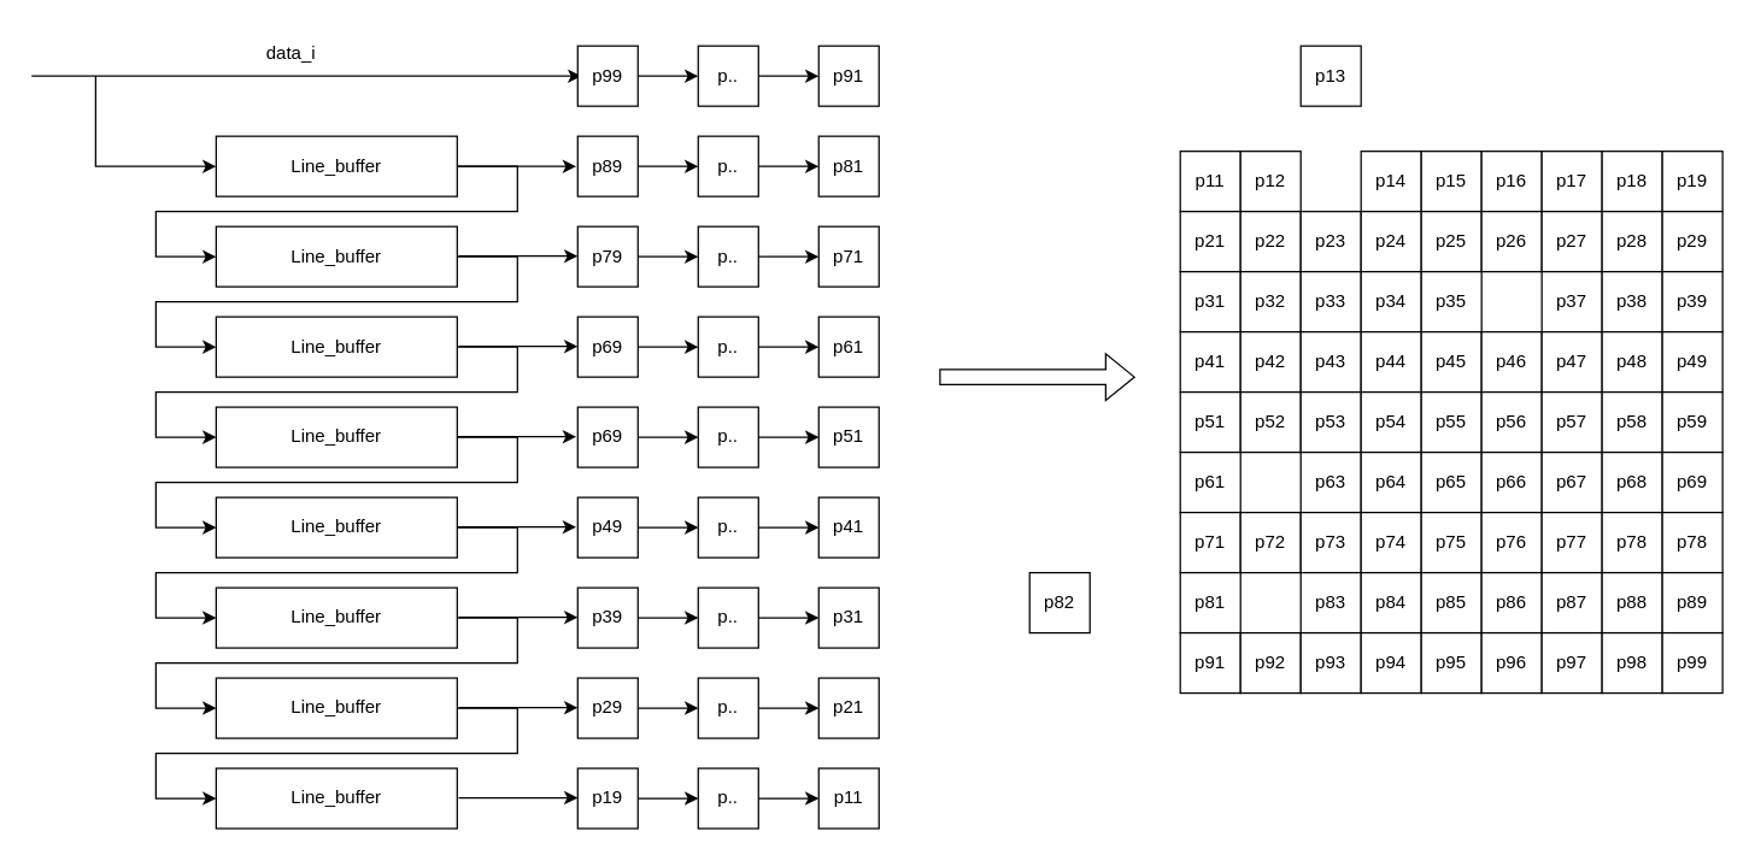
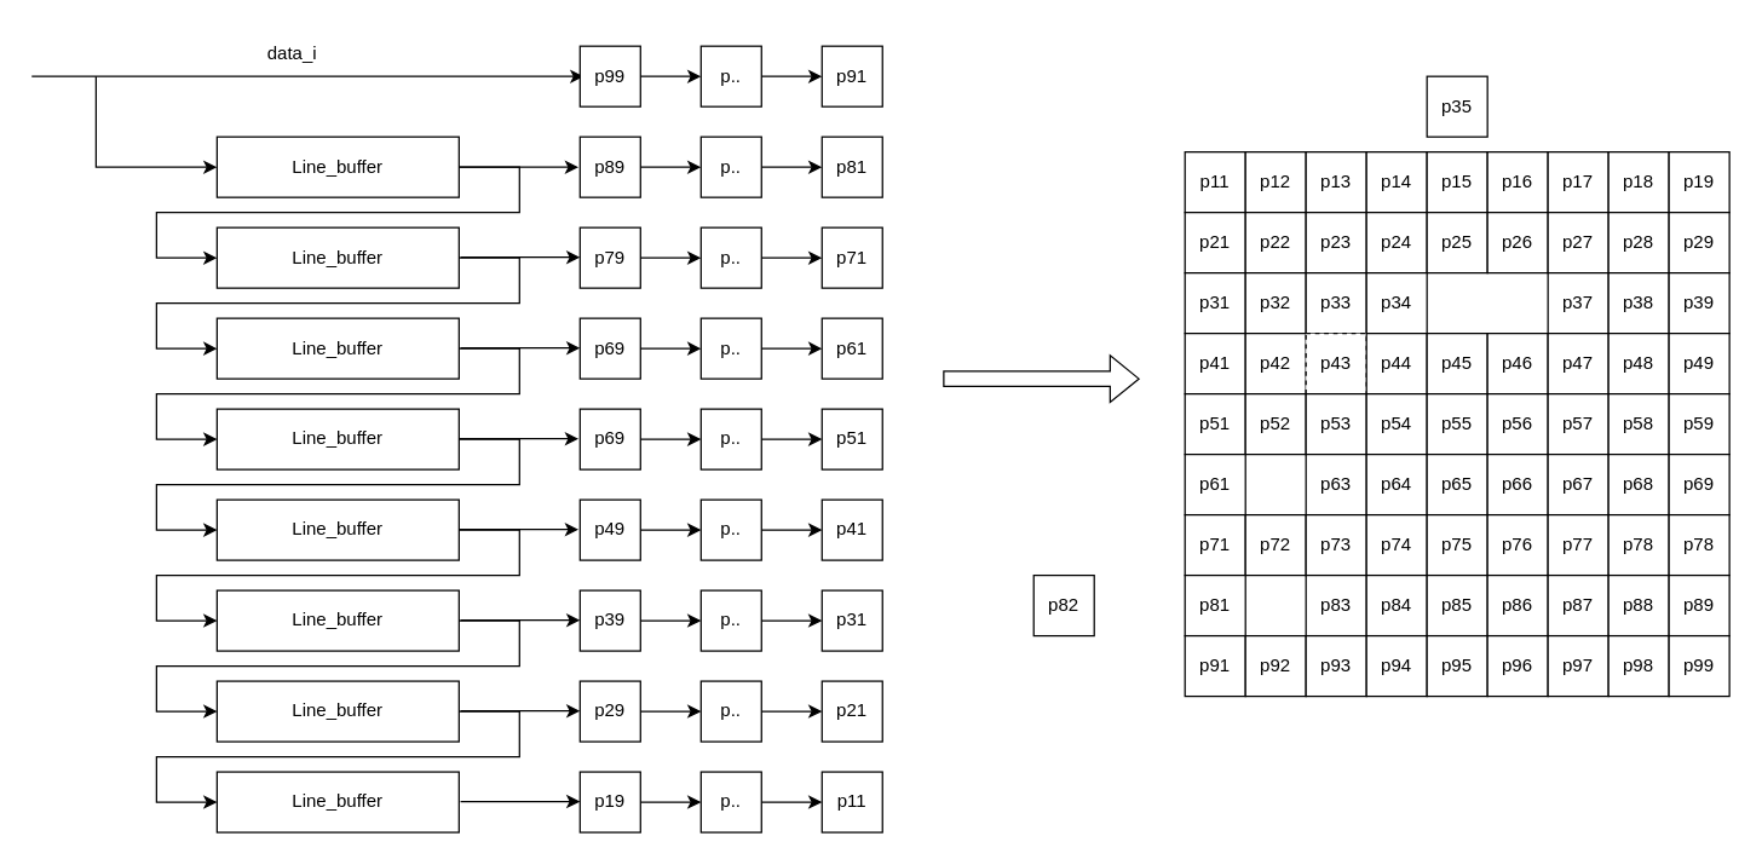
- <mxCell id="84" value="p13" style="rounded=0;whiteSpace=wrap;html=1;container=0;" parent="1" vertex="1"><mxGeometry x="863" y="30" width="40" height="40" as="geometry" /></mxCell>
+ <mxCell id="84" value="p13" style="rounded=0;whiteSpace=wrap;html=1;container=0;" parent="1" vertex="1"><mxGeometry x="863" y="100" width="40" height="40" as="geometry" /></mxCell>
- <mxCell id="104" value="p35" style="rounded=0;whiteSpace=wrap;html=1;container=0;" parent="1" vertex="1"><mxGeometry x="943" y="180" width="40" height="40" as="geometry" /></mxCell>
+ <mxCell id="104" value="p35" style="rounded=0;whiteSpace=wrap;html=1;container=0;" parent="1" vertex="1"><mxGeometry x="943" y="50" width="40" height="40" as="geometry" /></mxCell>
- <mxCell id="110" value="p43" style="rounded=0;whiteSpace=wrap;html=1;container=0;" parent="1" vertex="1"><mxGeometry x="863" y="220" width="40" height="40" as="geometry" /></mxCell>
+ <mxCell id="110" value="p43" style="rounded=0;whiteSpace=wrap;html=1;container=0;dashed=1;" parent="1" vertex="1"><mxGeometry x="863" y="220" width="40" height="40" as="geometry" /></mxCell>
